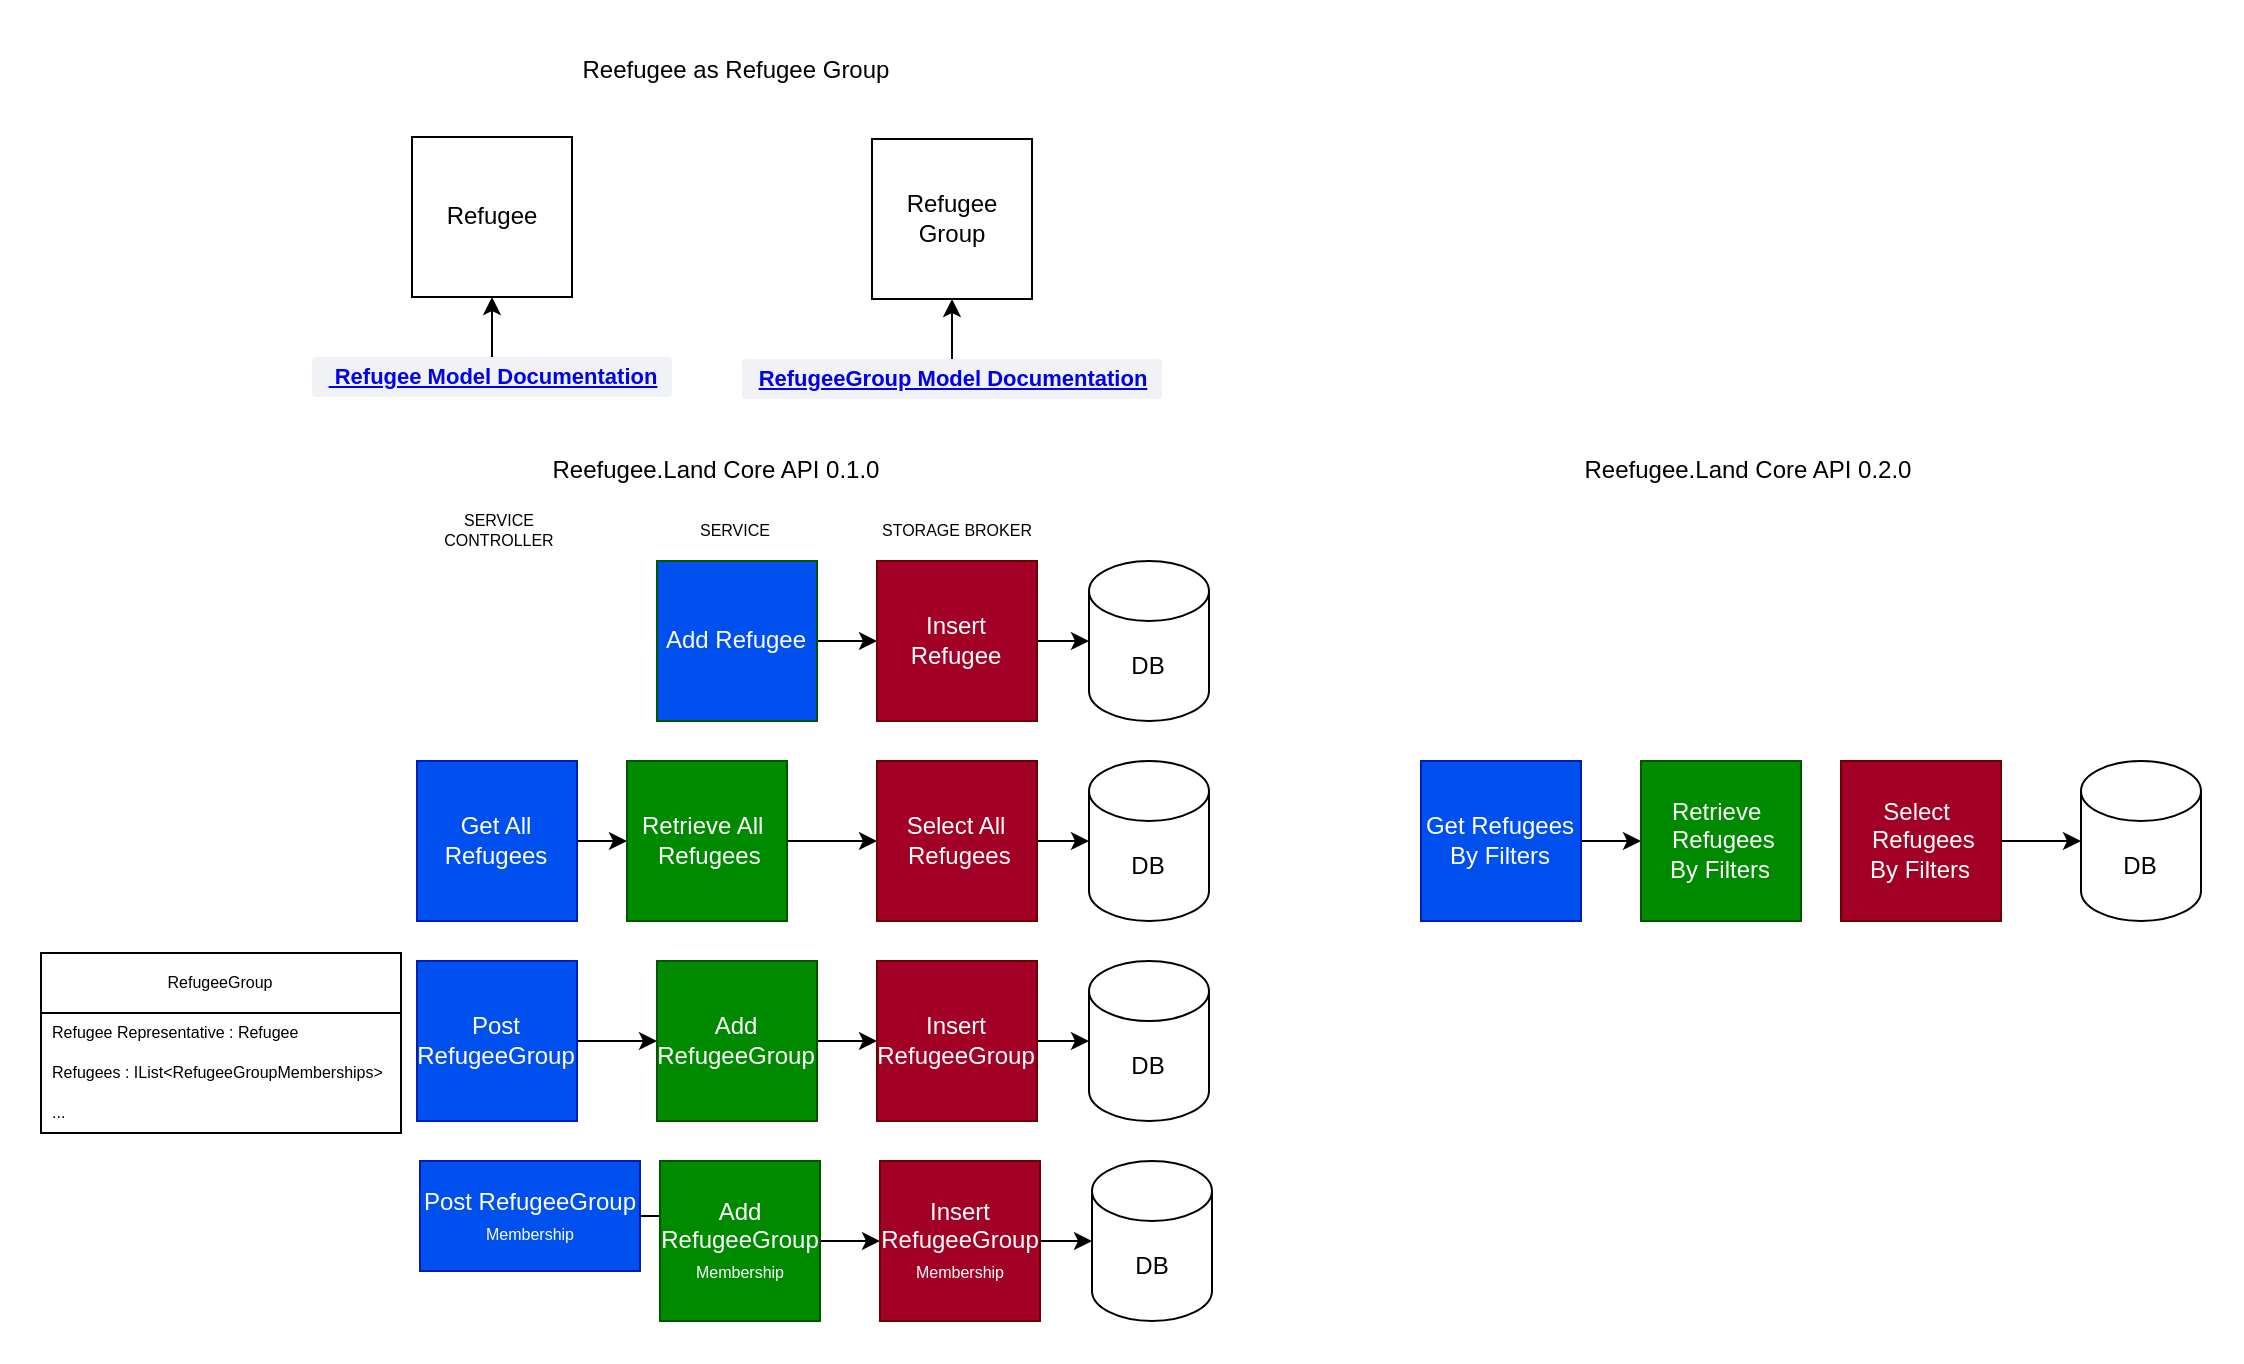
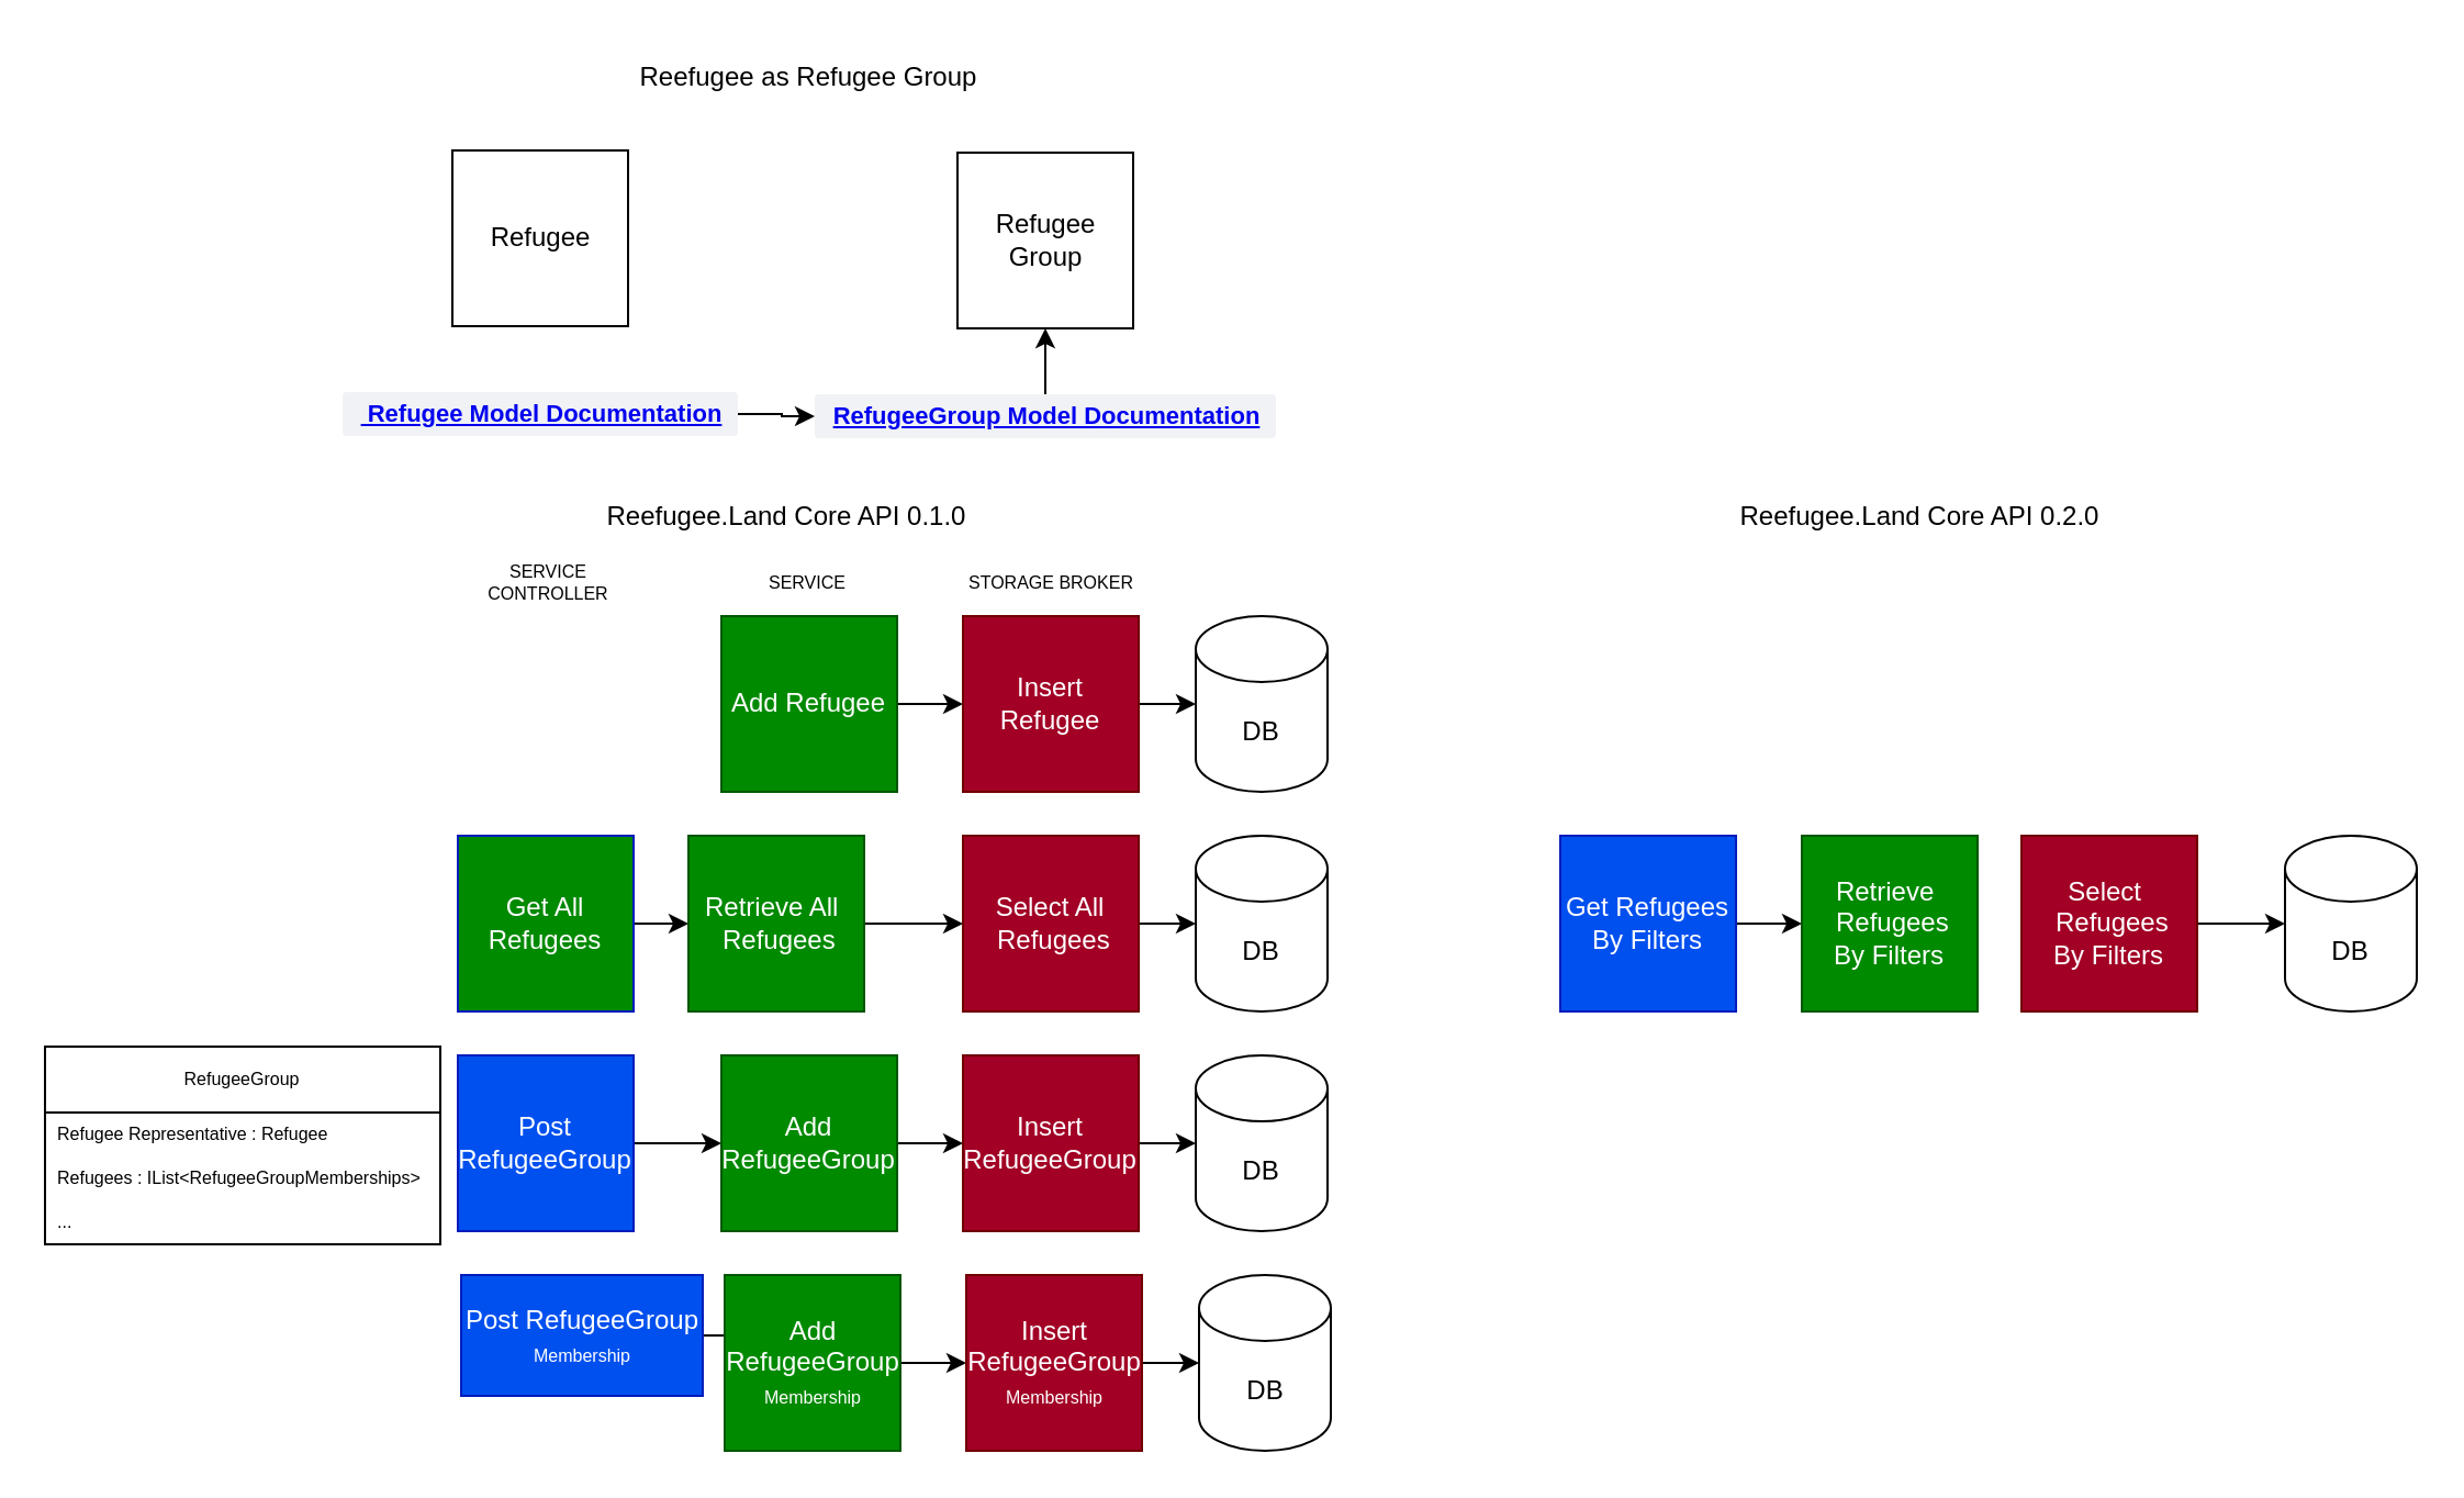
- <mxCell id="5" style="edgeStyle=orthogonalEdgeStyle;rounded=0;orthogonalLoop=1;jettySize=auto;html=1;" parent="1" source="6" target="4" edge="1"><mxGeometry relative="1" as="geometry" /></mxCell>
+ <mxCell id="5" style="edgeStyle=orthogonalEdgeStyle;rounded=0;orthogonalLoop=1;jettySize=auto;html=1;" parent="1" source="6" target="8" edge="1"><mxGeometry relative="1" as="geometry" /></mxCell>
- <mxCell id="10" value="Add Refugee" style="whiteSpace=wrap;html=1;aspect=fixed;fillColor=#0050ef;fontColor=#ffffff;strokeColor=#005700;" parent="1" vertex="1"><mxGeometry x="328" y="280" width="80" height="80" as="geometry" /></mxCell>
+ <mxCell id="10" value="Add Refugee" style="whiteSpace=wrap;html=1;aspect=fixed;fillColor=#008a00;fontColor=#ffffff;strokeColor=#005700;" parent="1" vertex="1"><mxGeometry x="328" y="280" width="80" height="80" as="geometry" /></mxCell>
- <mxCell id="20" value="Get All Refugees" style="whiteSpace=wrap;html=1;aspect=fixed;fillColor=#0050ef;fontColor=#ffffff;strokeColor=#001DBC;" parent="1" vertex="1"><mxGeometry x="208" y="380" width="80" height="80" as="geometry" /></mxCell>
+ <mxCell id="20" value="Get All Refugees" style="whiteSpace=wrap;html=1;aspect=fixed;fillColor=#008a00;fontColor=#ffffff;strokeColor=#001DBC;" parent="1" vertex="1"><mxGeometry x="208" y="380" width="80" height="80" as="geometry" /></mxCell>
